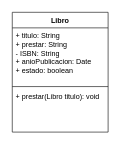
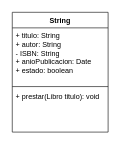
- <mxCell id="2" value="Libro" style="swimlane;fontStyle=1;align=center;verticalAlign=top;childLayout=stackLayout;horizontal=1;startSize=26;horizontalStack=0;resizeParent=1;resizeParentMax=0;resizeLast=0;collapsible=1;marginBottom=0;whiteSpace=wrap;html=1;" vertex="1" parent="1"><mxGeometry x="20" y="20" width="160" height="200" as="geometry" /></mxCell>
+ <mxCell id="2" value="String" style="swimlane;fontStyle=1;align=center;verticalAlign=top;childLayout=stackLayout;horizontal=1;startSize=26;horizontalStack=0;resizeParent=1;resizeParentMax=0;resizeLast=0;collapsible=1;marginBottom=0;whiteSpace=wrap;html=1;" vertex="1" parent="1"><mxGeometry x="20" y="20" width="160" height="200" as="geometry" /></mxCell>
- <mxCell id="3" value="+ titulo: String&lt;div&gt;+ prestar: String&lt;/div&gt;&lt;div&gt;-&amp;nbsp;ISBN: String&lt;/div&gt;&lt;div&gt;+ anioPublicacion: Date&lt;/div&gt;&lt;div&gt;+ estado: boolean&lt;/div&gt;" style="text;strokeColor=none;fillColor=none;align=left;verticalAlign=top;spacingLeft=4;spacingRight=4;overflow=hidden;rotatable=0;points=[[0,0.5],[1,0.5]];portConstraint=eastwest;whiteSpace=wrap;html=1;" vertex="1" parent="2"><mxGeometry y="26" width="160" height="94" as="geometry" /></mxCell>
+ <mxCell id="3" value="+ titulo: String&lt;div&gt;+ autor: String&lt;/div&gt;&lt;div&gt;-&amp;nbsp;ISBN: String&lt;/div&gt;&lt;div&gt;+ anioPublicacion: Date&lt;/div&gt;&lt;div&gt;+ estado: boolean&lt;/div&gt;" style="text;strokeColor=none;fillColor=none;align=left;verticalAlign=top;spacingLeft=4;spacingRight=4;overflow=hidden;rotatable=0;points=[[0,0.5],[1,0.5]];portConstraint=eastwest;whiteSpace=wrap;html=1;" vertex="1" parent="2"><mxGeometry y="26" width="160" height="94" as="geometry" /></mxCell>
